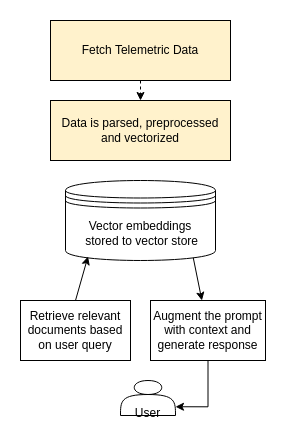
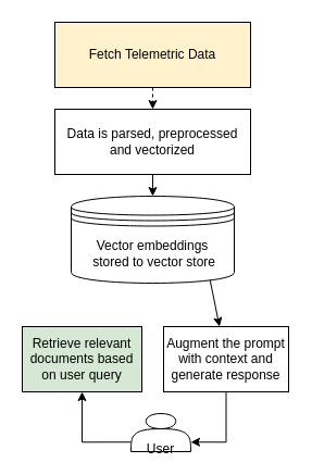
- <mxCell id="5" value="Data is parsed,&amp;nbsp;&lt;span style=&quot;background-color: transparent; color: light-dark(rgb(0, 0, 0), rgb(255, 255, 255));&quot;&gt;preprocessed and vectorized&lt;/span&gt;" style="rounded=0;whiteSpace=wrap;html=1;fillColor=#fff2cc;" vertex="1" parent="1"><mxGeometry x="50" y="100" width="180" height="60" as="geometry" /></mxCell>
+ <mxCell id="5" value="Data is parsed,&amp;nbsp;&lt;span style=&quot;background-color: transparent; color: light-dark(rgb(0, 0, 0), rgb(255, 255, 255));&quot;&gt;preprocessed and vectorized&lt;/span&gt;" style="rounded=0;whiteSpace=wrap;html=1;" vertex="1" parent="1"><mxGeometry x="50" y="100" width="180" height="60" as="geometry" /></mxCell>
+ <mxCell id="4" style="edgeStyle=orthogonalEdgeStyle;rounded=0;orthogonalLoop=1;jettySize=auto;html=1;exitX=0.5;exitY=1;exitDx=0;exitDy=0;entryX=0.5;entryY=0;entryDx=0;entryDy=0;" edge="1" parent="1" source="5" target="7"><mxGeometry relative="1" as="geometry" /></mxCell>
- <mxCell id="13" style="rounded=0;orthogonalLoop=1;jettySize=auto;html=1;exitX=0.5;exitY=0;exitDx=0;exitDy=0;entryX=0.15;entryY=0.95;entryDx=0;entryDy=0;entryPerimeter=0;" edge="1" parent="1" source="10" target="7"><mxGeometry relative="1" as="geometry" /></mxCell>
- <mxCell id="10" value="Retrieve relevant documents based on user query" style="rounded=0;whiteSpace=wrap;html=1;" vertex="1" parent="1"><mxGeometry x="20" y="300" width="110" height="60" as="geometry" /></mxCell>
+ <mxCell id="10" value="Retrieve relevant documents based on user query" style="rounded=0;whiteSpace=wrap;html=1;fillColor=#d5e8d4;" vertex="1" parent="1"><mxGeometry x="20" y="300" width="110" height="60" as="geometry" /></mxCell>
+ <mxCell id="8" style="edgeStyle=orthogonalEdgeStyle;rounded=0;orthogonalLoop=1;jettySize=auto;html=1;exitX=0;exitY=0.75;exitDx=0;exitDy=0;" edge="1" parent="1" source="9" target="10"><mxGeometry relative="1" as="geometry" /></mxCell>
